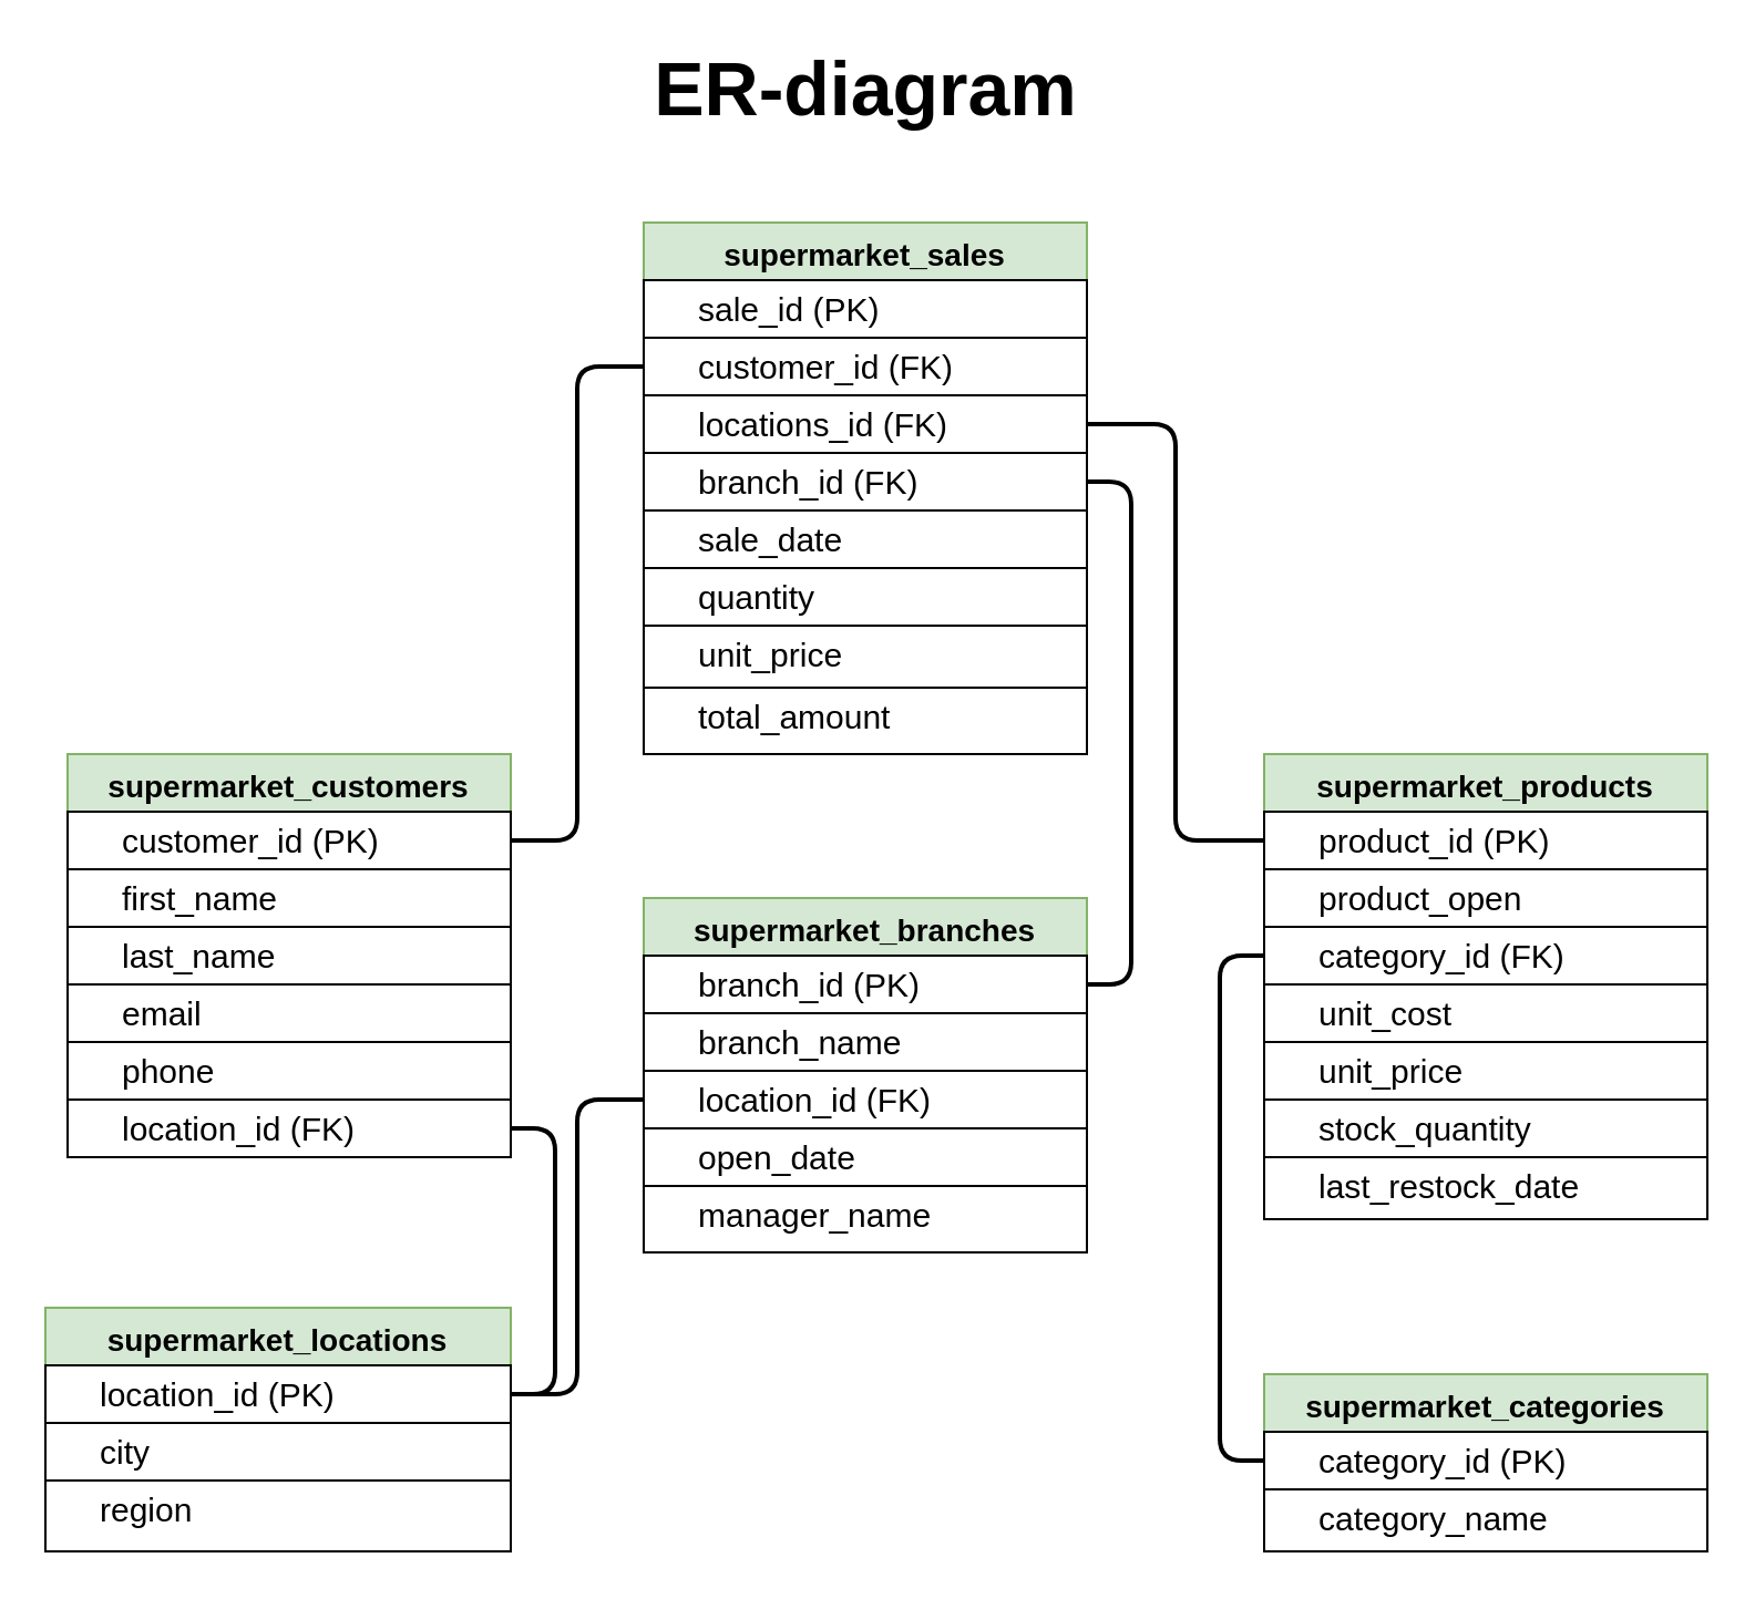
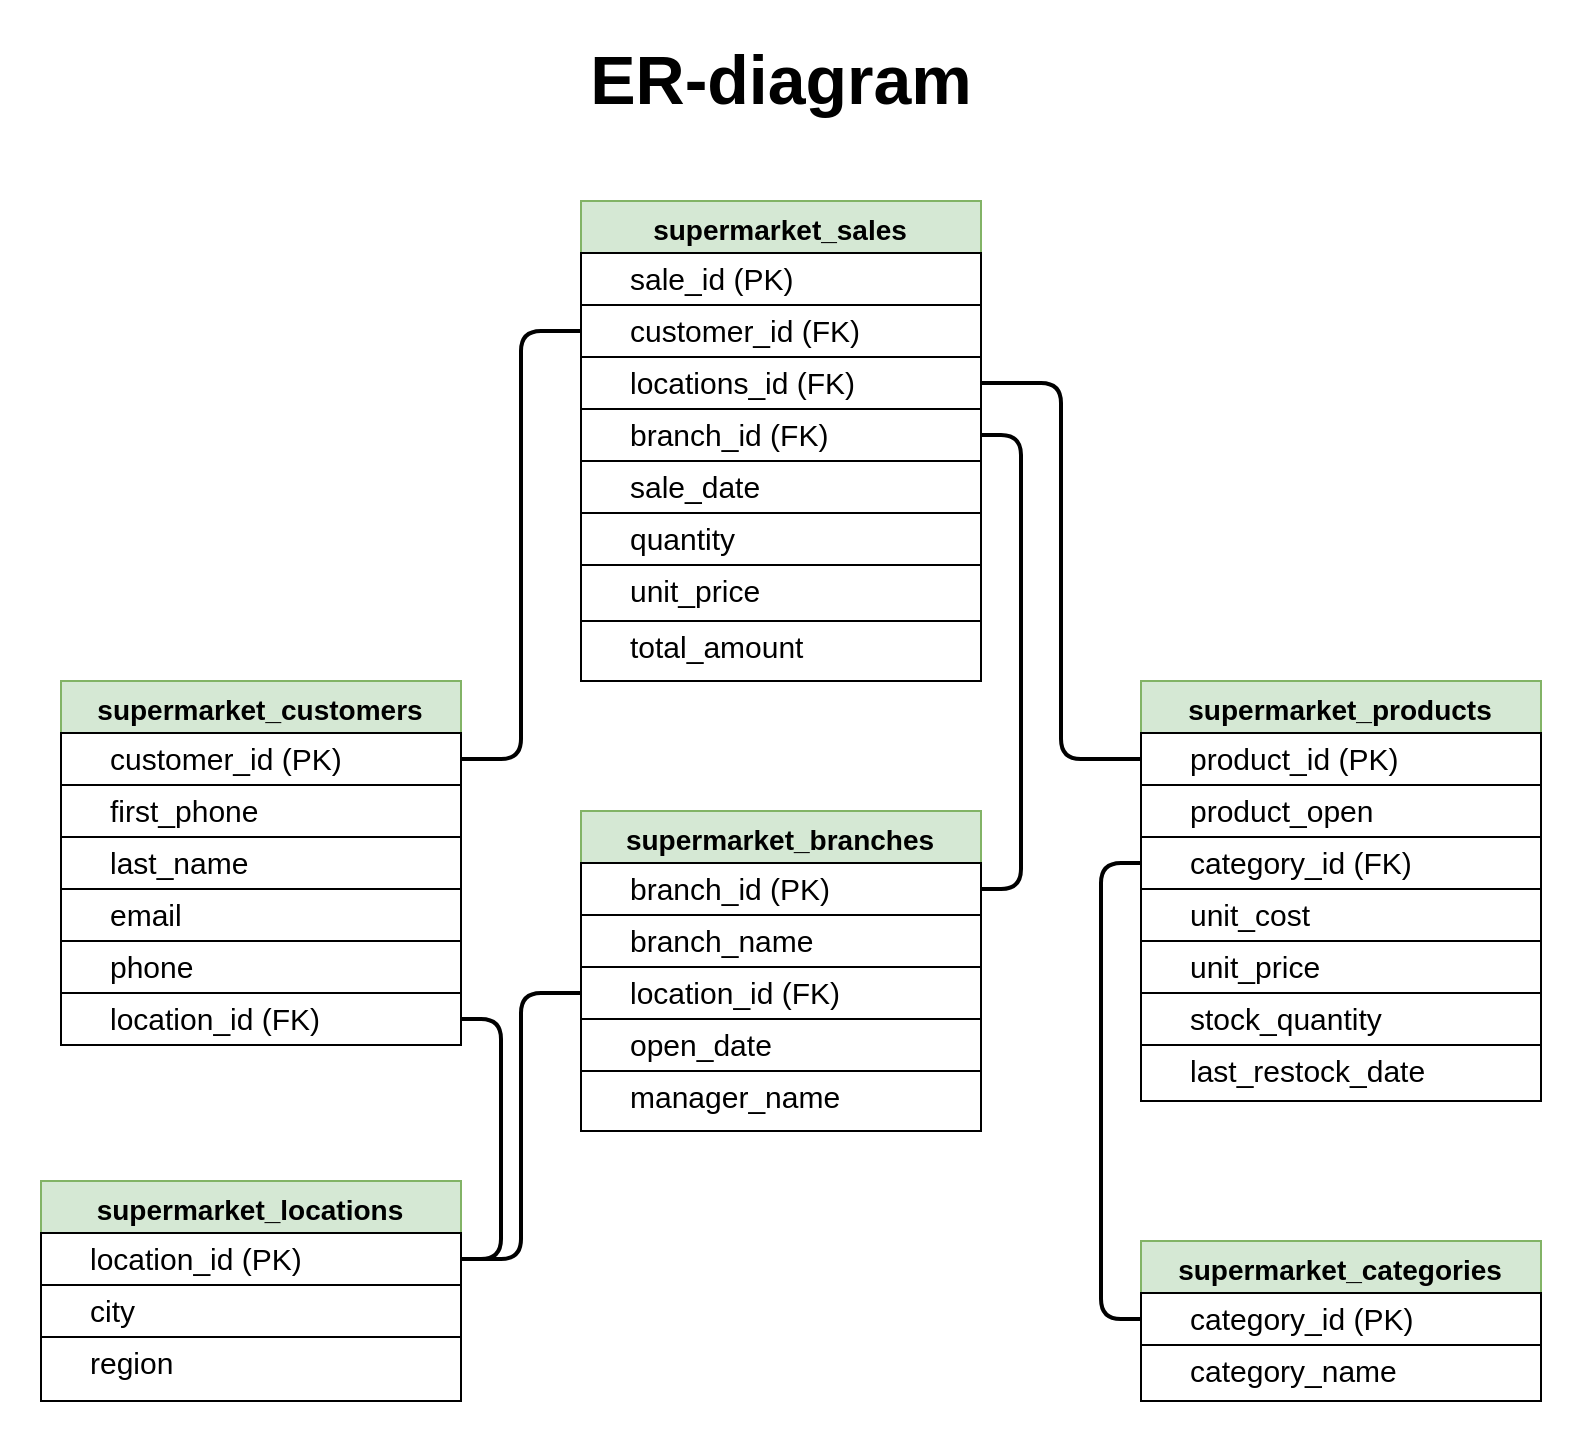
- <mxCell id="4" value="first_name" style="text;align=left;verticalAlign=top;spacingLeft=23;spacingRight=4;overflow=hidden;rotatable=0;points=[[0,0.5],[1,0.5]];portConstraint=eastwest;rounded=0;shadow=0;html=0;strokeColor=default;fontSize=15;labelBackgroundColor=none;spacingTop=-2;spacing=2;" parent="2" vertex="1"><mxGeometry y="52" width="200" height="26" as="geometry" /></mxCell>
+ <mxCell id="4" value="first_phone" style="text;align=left;verticalAlign=top;spacingLeft=23;spacingRight=4;overflow=hidden;rotatable=0;points=[[0,0.5],[1,0.5]];portConstraint=eastwest;rounded=0;shadow=0;html=0;strokeColor=default;fontSize=15;labelBackgroundColor=none;spacingTop=-2;spacing=2;" parent="2" vertex="1"><mxGeometry y="52" width="200" height="26" as="geometry" /></mxCell>
